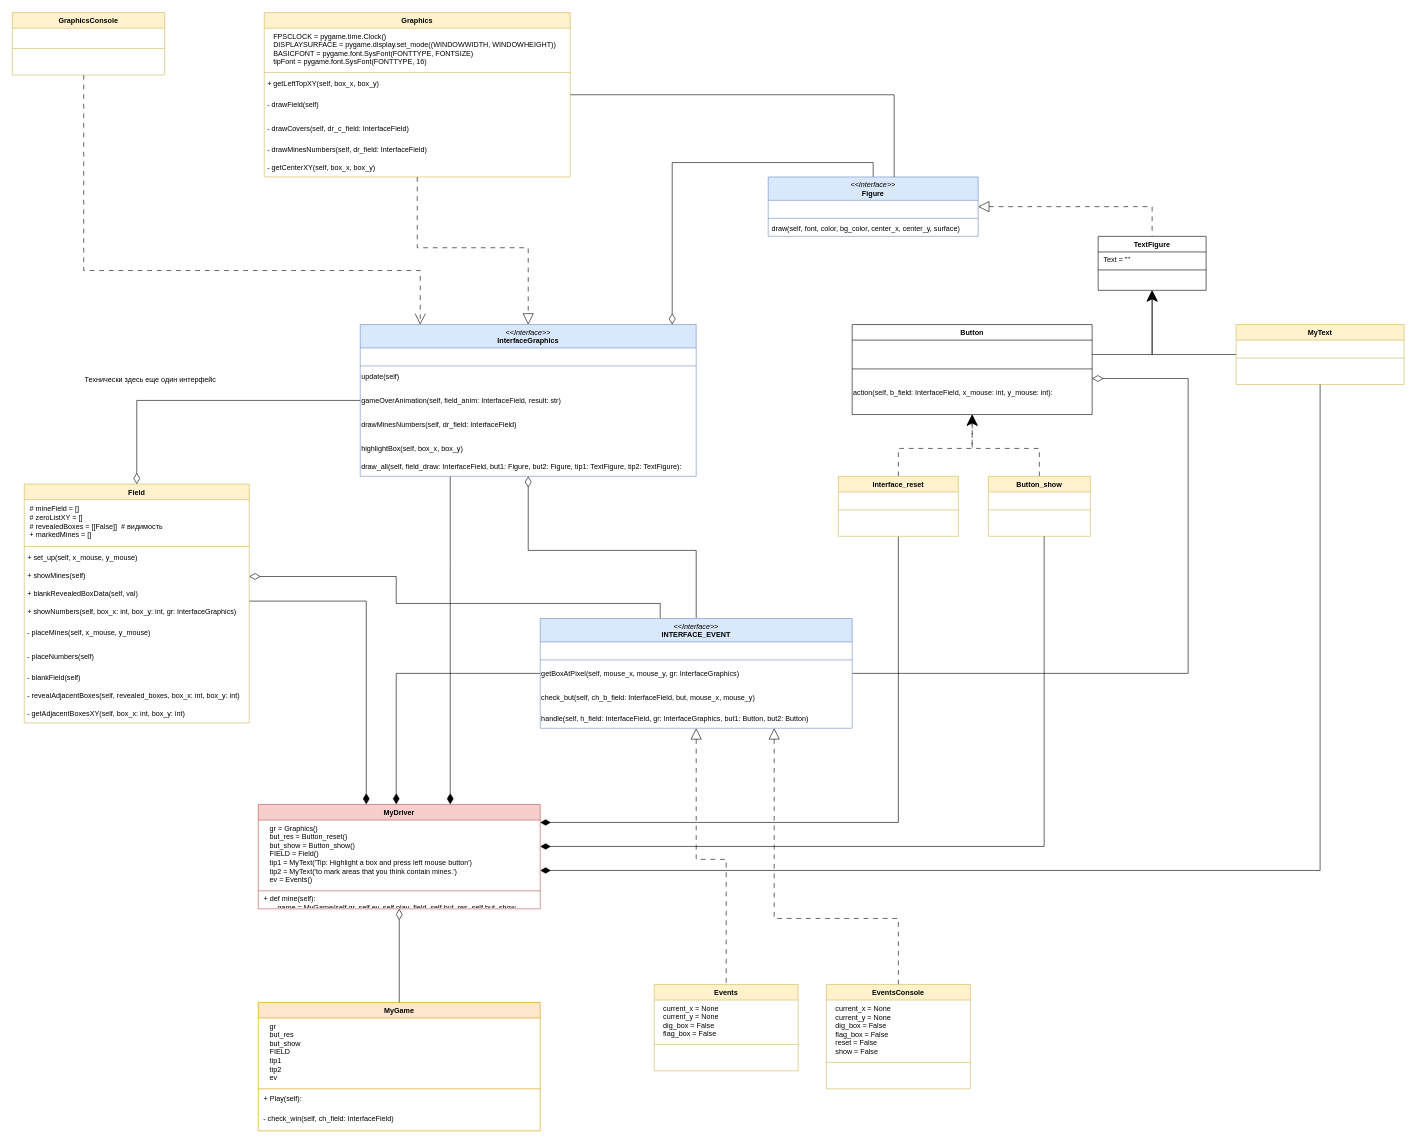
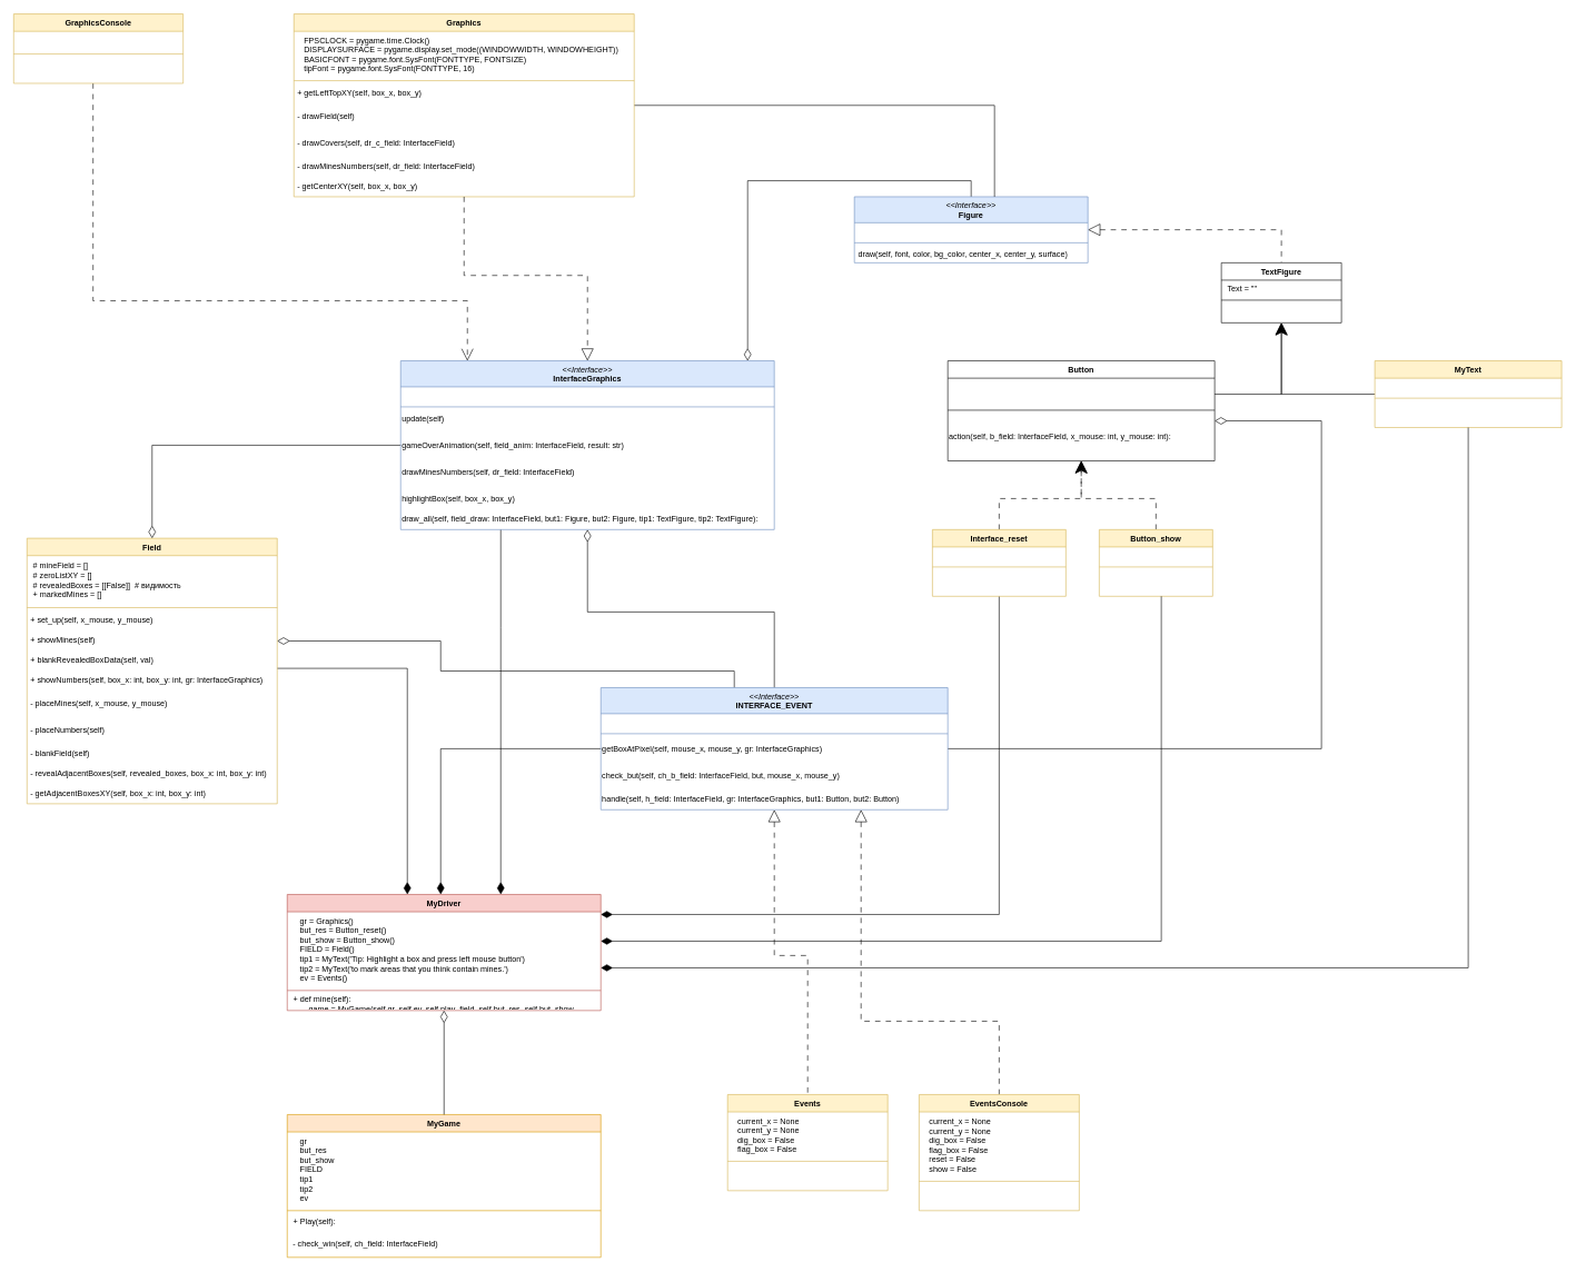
- <mxCell id="85" value="Технически здесь еще один интерфейс" style="text;html=1;align=center;verticalAlign=middle;resizable=0;points=[];autosize=1;strokeColor=none;fillColor=none;" vertex="1" parent="1"><mxGeometry x="130" y="618" width="240" height="30" as="geometry" /></mxCell>
